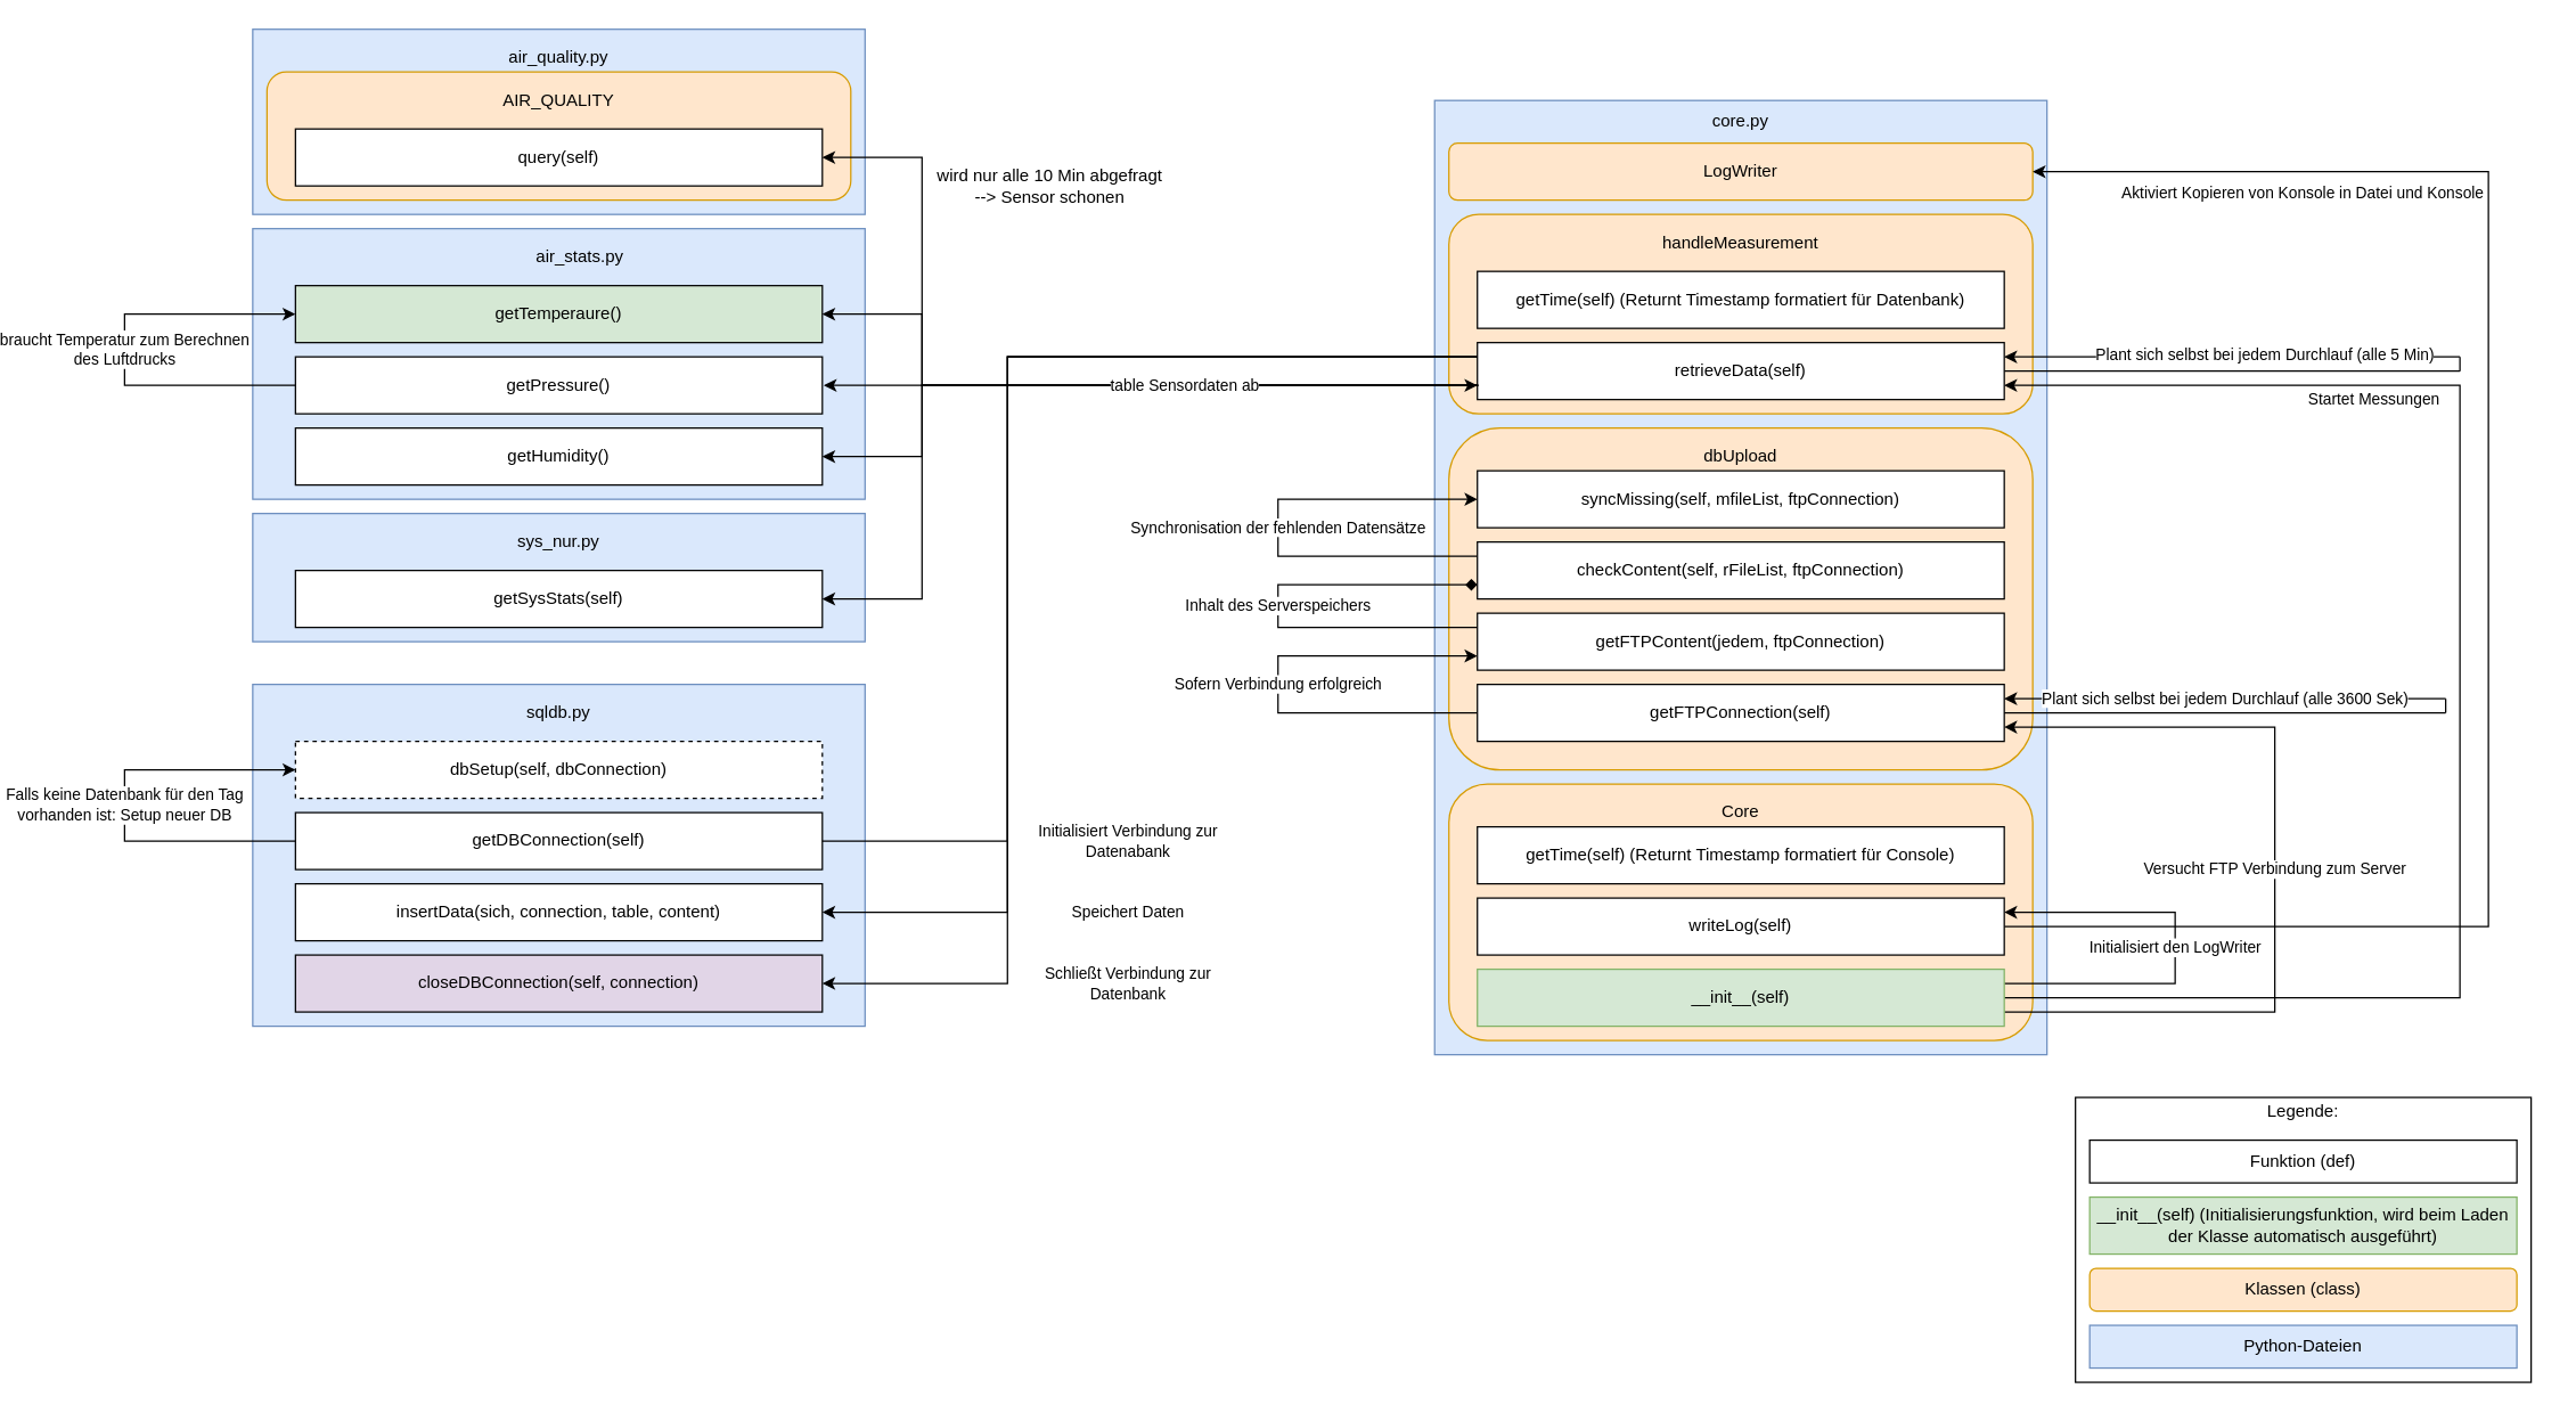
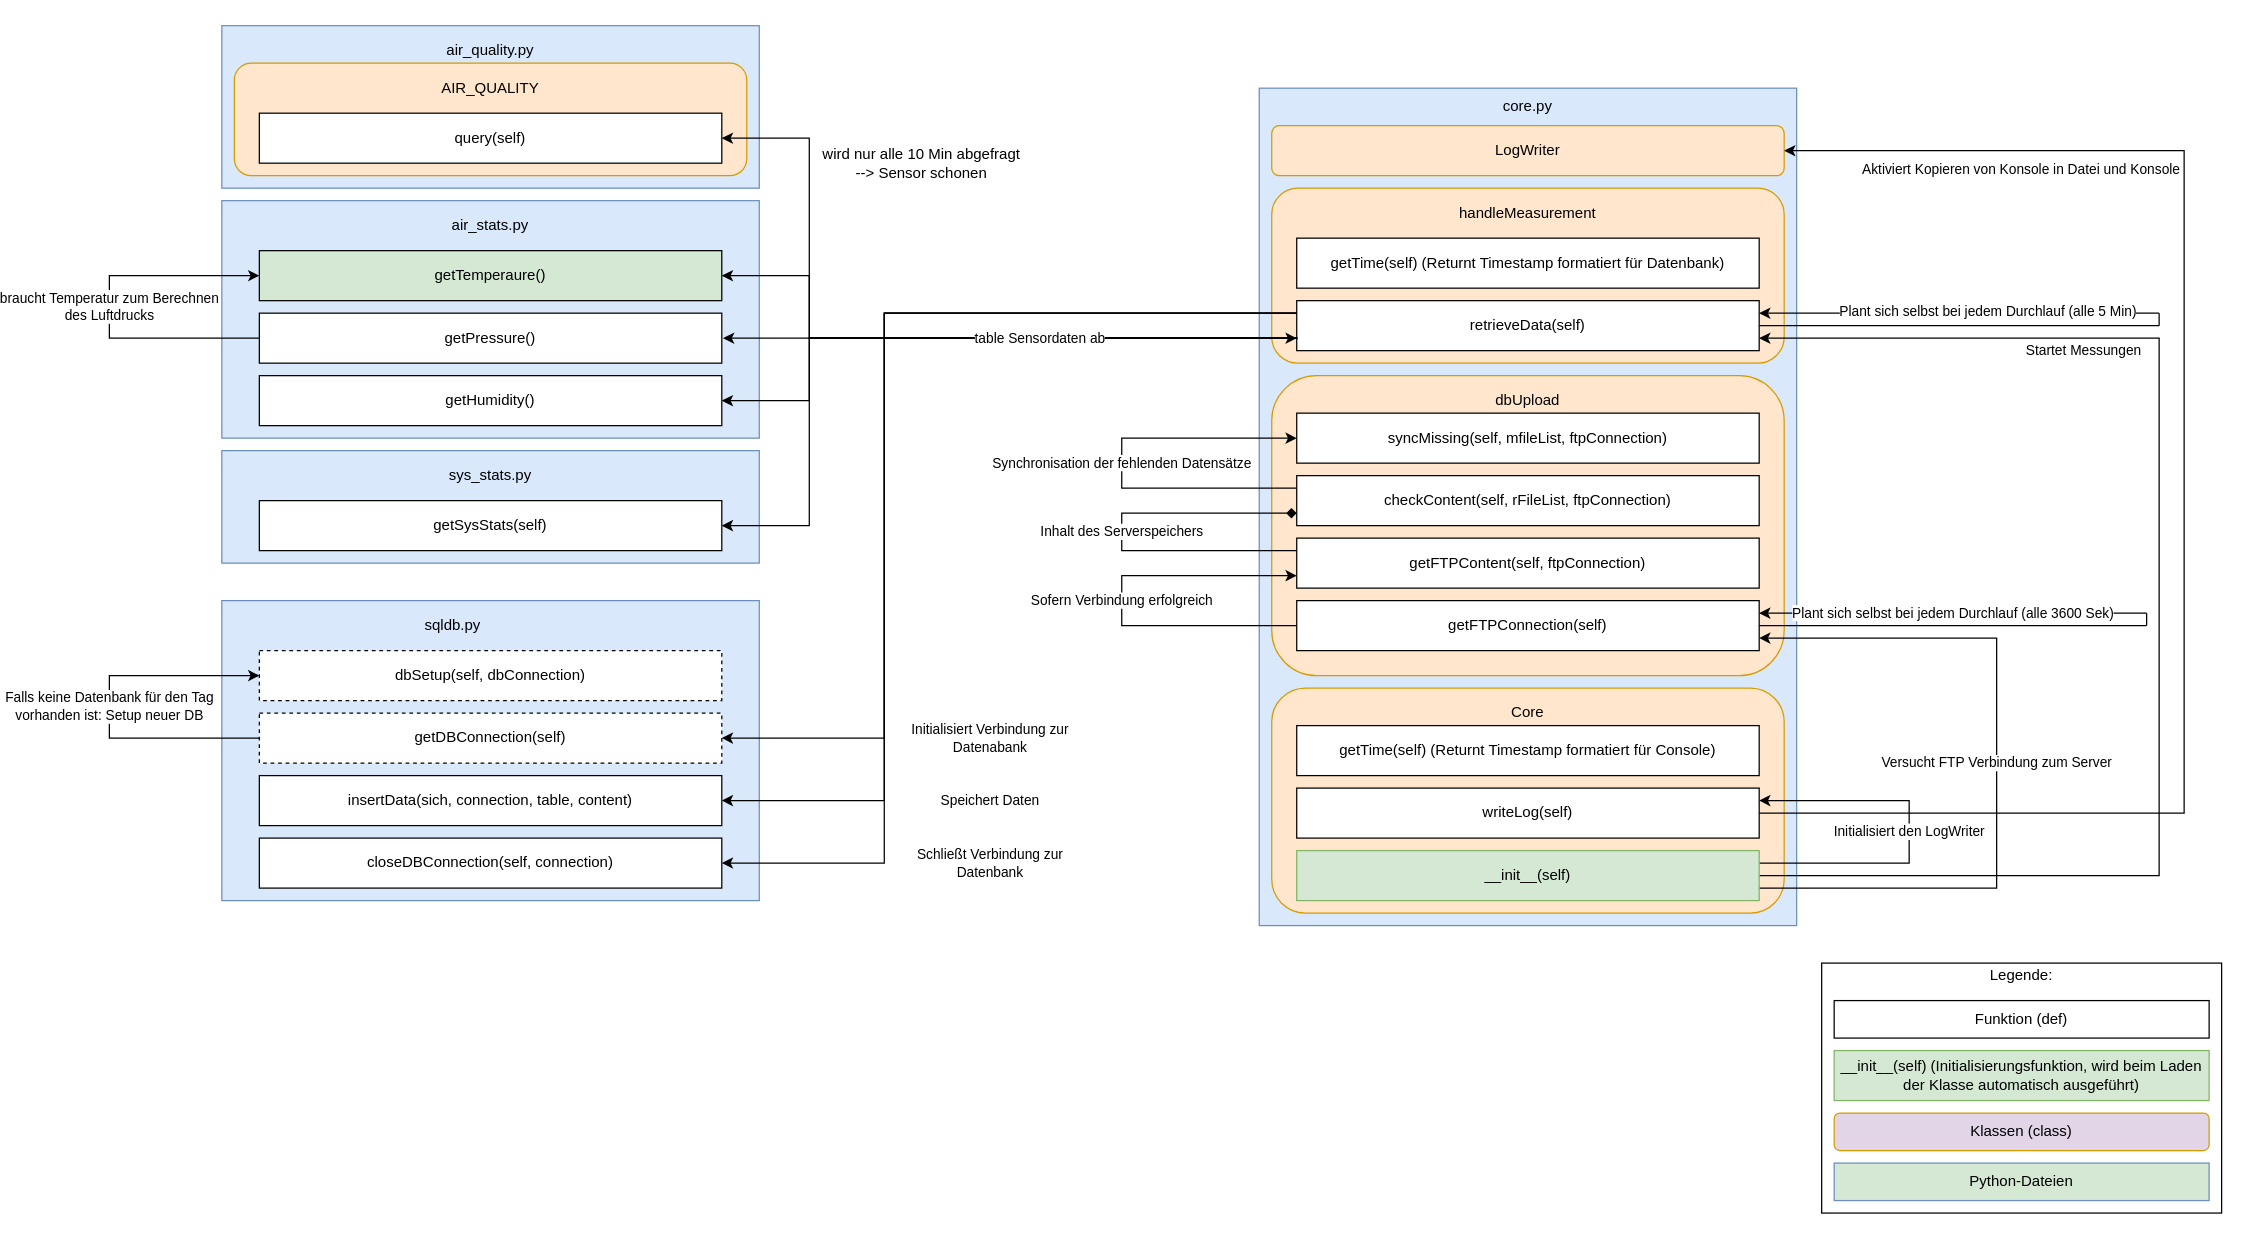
- <mxCell id="44" value="air_stats.py" style="text;html=1;strokeColor=none;fillColor=none;align=center;verticalAlign=middle;whiteSpace=wrap;rounded=0;" parent="1" vertex="1"><mxGeometry x="175" y="170" width="330" height="20" as="geometry" /></mxCell>
+ <mxCell id="44" value="air_stats.py" style="text;html=1;strokeColor=none;fillColor=none;align=center;verticalAlign=middle;whiteSpace=wrap;rounded=0;" parent="1" vertex="1"><mxGeometry x="160" y="170" width="330" height="20" as="geometry" /></mxCell>
- <mxCell id="47" value="sys_nur.py" style="text;html=1;strokeColor=none;fillColor=none;align=center;verticalAlign=middle;whiteSpace=wrap;rounded=0;" parent="1" vertex="1"><mxGeometry x="160" y="370" width="330" height="20" as="geometry" /></mxCell>
+ <mxCell id="47" value="sys_stats.py" style="text;html=1;strokeColor=none;fillColor=none;align=center;verticalAlign=middle;whiteSpace=wrap;rounded=0;" parent="1" vertex="1"><mxGeometry x="160" y="370" width="330" height="20" as="geometry" /></mxCell>
- <mxCell id="18" value="getFTPContent(jedem, ftpConnection)" style="rounded=0;whiteSpace=wrap;html=1;" parent="1" vertex="1"><mxGeometry x="970" y="430" width="370" height="40" as="geometry" /></mxCell>
+ <mxCell id="18" value="getFTPContent(self, ftpConnection)" style="rounded=0;whiteSpace=wrap;html=1;" parent="1" vertex="1"><mxGeometry x="970" y="430" width="370" height="40" as="geometry" /></mxCell>
- <mxCell id="58" value="sqldb.py" style="text;html=1;strokeColor=none;fillColor=none;align=center;verticalAlign=middle;whiteSpace=wrap;rounded=0;" parent="1" vertex="1"><mxGeometry x="160" y="490" width="330" height="20" as="geometry" /></mxCell>
+ <mxCell id="58" value="sqldb.py" style="text;html=1;strokeColor=none;fillColor=none;align=center;verticalAlign=middle;whiteSpace=wrap;rounded=0;" parent="1" vertex="1"><mxGeometry x="130" y="490" width="330" height="20" as="geometry" /></mxCell>
- <mxCell id="57" value="getDBConnection(self)" style="rounded=0;whiteSpace=wrap;html=1;" parent="1" vertex="1"><mxGeometry x="140" y="570" width="370" height="40" as="geometry" /></mxCell>
+ <mxCell id="57" value="getDBConnection(self)" style="rounded=0;whiteSpace=wrap;html=1;dashed=1;" parent="1" vertex="1"><mxGeometry x="140" y="570" width="370" height="40" as="geometry" /></mxCell>
- <mxCell id="69" style="edgeStyle=orthogonalEdgeStyle;rounded=0;orthogonalLoop=1;jettySize=auto;html=1;exitX=0;exitY=0.25;exitDx=0;exitDy=0;entryX=1;entryY=0.5;entryDx=0;entryDy=0;startArrow=none;startFill=0;endArrow=none;endFill=1;" parent="1" source="23" target="57" edge="1"><mxGeometry relative="1" as="geometry"><Array as="points"><mxPoint x="640" y="250" /><mxPoint x="640" y="590" /></Array></mxGeometry></mxCell>
+ <mxCell id="69" style="edgeStyle=orthogonalEdgeStyle;rounded=0;orthogonalLoop=1;jettySize=auto;html=1;exitX=0;exitY=0.25;exitDx=0;exitDy=0;entryX=1;entryY=0.5;entryDx=0;entryDy=0;startArrow=none;startFill=0;endArrow=classic;endFill=1;" parent="1" source="23" target="57" edge="1"><mxGeometry relative="1" as="geometry"><Array as="points"><mxPoint x="640" y="250" /><mxPoint x="640" y="590" /></Array></mxGeometry></mxCell>
- <mxCell id="59" value="closeDBConnection(self, connection)" style="rounded=0;whiteSpace=wrap;html=1;fillColor=#e1d5e7;" parent="1" vertex="1"><mxGeometry x="140" y="670" width="370" height="40" as="geometry" /></mxCell>
+ <mxCell id="59" value="closeDBConnection(self, connection)" style="rounded=0;whiteSpace=wrap;html=1;" parent="1" vertex="1"><mxGeometry x="140" y="670" width="370" height="40" as="geometry" /></mxCell>
- <mxCell id="74" value="Klassen (class)" style="rounded=1;whiteSpace=wrap;html=1;fillColor=#ffe6cc;strokeColor=#d79b00;" parent="1" vertex="1"><mxGeometry x="1400" y="890" width="300" height="30" as="geometry" /></mxCell>
+ <mxCell id="74" value="Klassen (class)" style="rounded=1;whiteSpace=wrap;html=1;fillColor=#e1d5e7;strokeColor=#d79b00;" parent="1" vertex="1"><mxGeometry x="1400" y="890" width="300" height="30" as="geometry" /></mxCell>
- <mxCell id="75" value="Python-Dateien" style="rounded=0;whiteSpace=wrap;html=1;fillColor=#dae8fc;strokeColor=#6c8ebf;" parent="1" vertex="1"><mxGeometry x="1400" y="930" width="300" height="30" as="geometry" /></mxCell>
+ <mxCell id="75" value="Python-Dateien" style="rounded=0;whiteSpace=wrap;html=1;fillColor=#d5e8d4;strokeColor=#6c8ebf;" parent="1" vertex="1"><mxGeometry x="1400" y="930" width="300" height="30" as="geometry" /></mxCell>
